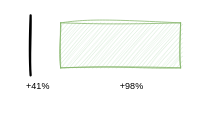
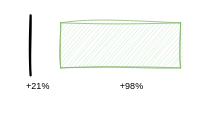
- <mxCell id="5" value="+41%" style="text;html=1;strokeColor=none;fillColor=none;align=center;verticalAlign=middle;whiteSpace=wrap;rounded=0;" vertex="1" parent="1"><mxGeometry x="20" y="100" width="60" height="30" as="geometry" /></mxCell>
+ <mxCell id="5" value="+21%" style="text;html=1;strokeColor=none;fillColor=none;align=center;verticalAlign=middle;whiteSpace=wrap;rounded=0;" vertex="1" parent="1"><mxGeometry x="20" y="100" width="60" height="30" as="geometry" /></mxCell>
